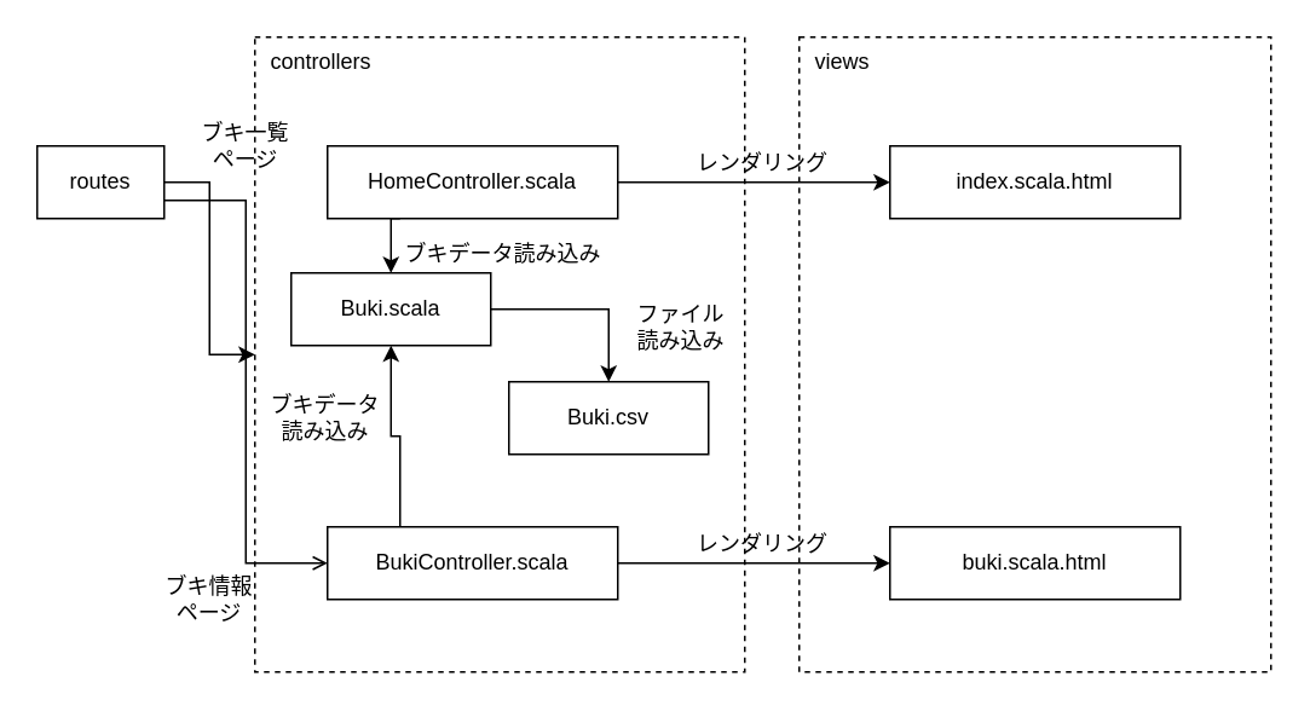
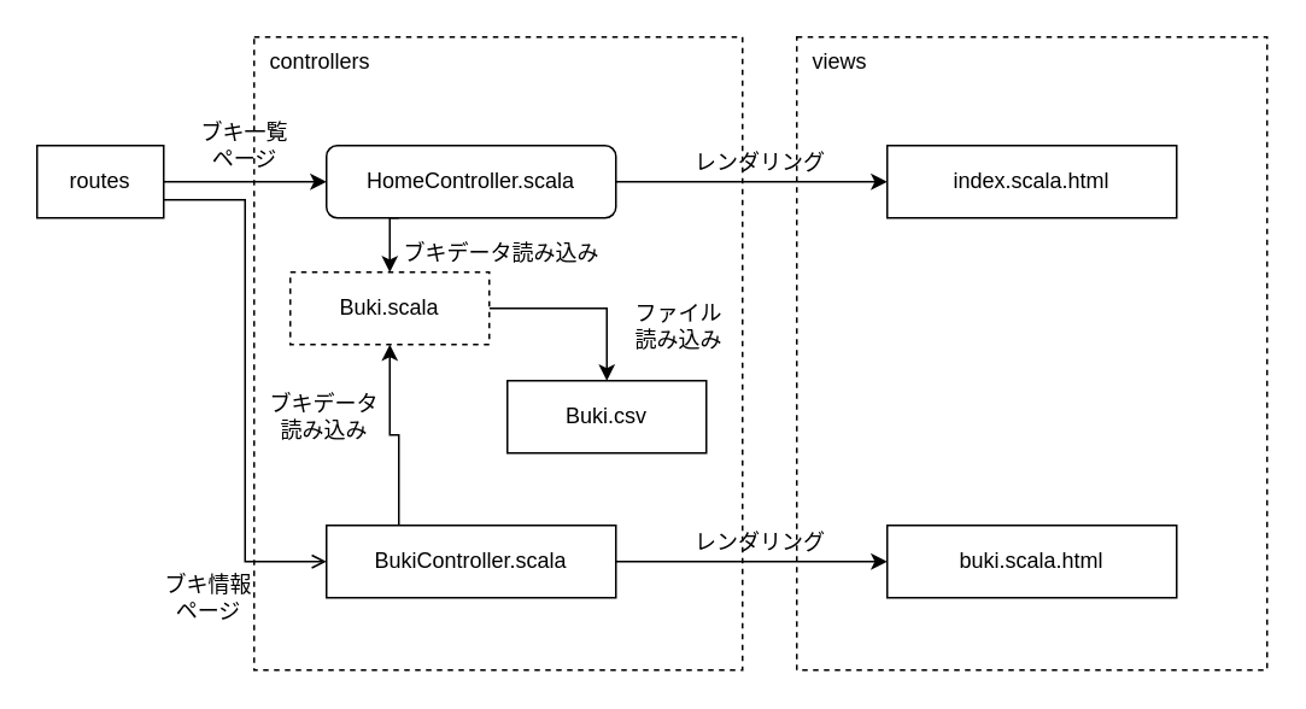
- <mxCell id="9" value="HomeController.scala" style="rounded=0;whiteSpace=wrap;html=1;" vertex="1" parent="1"><mxGeometry x="180" y="80" width="160" height="40" as="geometry" /></mxCell>
+ <mxCell id="9" value="HomeController.scala" style="whiteSpace=wrap;html=1;rounded=1;" vertex="1" parent="1"><mxGeometry x="180" y="80" width="160" height="40" as="geometry" /></mxCell>
- <mxCell id="2" style="edgeStyle=orthogonalEdgeStyle;rounded=0;orthogonalLoop=1;jettySize=auto;html=1;exitX=1;exitY=0.5;exitDx=0;exitDy=0;" edge="1" parent="1" source="4" target="5"><mxGeometry relative="1" as="geometry" /></mxCell>
+ <mxCell id="2" style="edgeStyle=orthogonalEdgeStyle;rounded=0;orthogonalLoop=1;jettySize=auto;html=1;exitX=1;exitY=0.5;exitDx=0;exitDy=0;entryX=0;entryY=0.5;entryDx=0;entryDy=0;" edge="1" parent="1" source="4" target="9"><mxGeometry relative="1" as="geometry" /></mxCell>
- <mxCell id="14" value="Buki.scala" style="rounded=0;whiteSpace=wrap;html=1;" vertex="1" parent="1"><mxGeometry x="160" y="150" width="110" height="40" as="geometry" /></mxCell>
+ <mxCell id="14" value="Buki.scala" style="rounded=0;whiteSpace=wrap;html=1;dashed=1;" vertex="1" parent="1"><mxGeometry x="160" y="150" width="110" height="40" as="geometry" /></mxCell>
